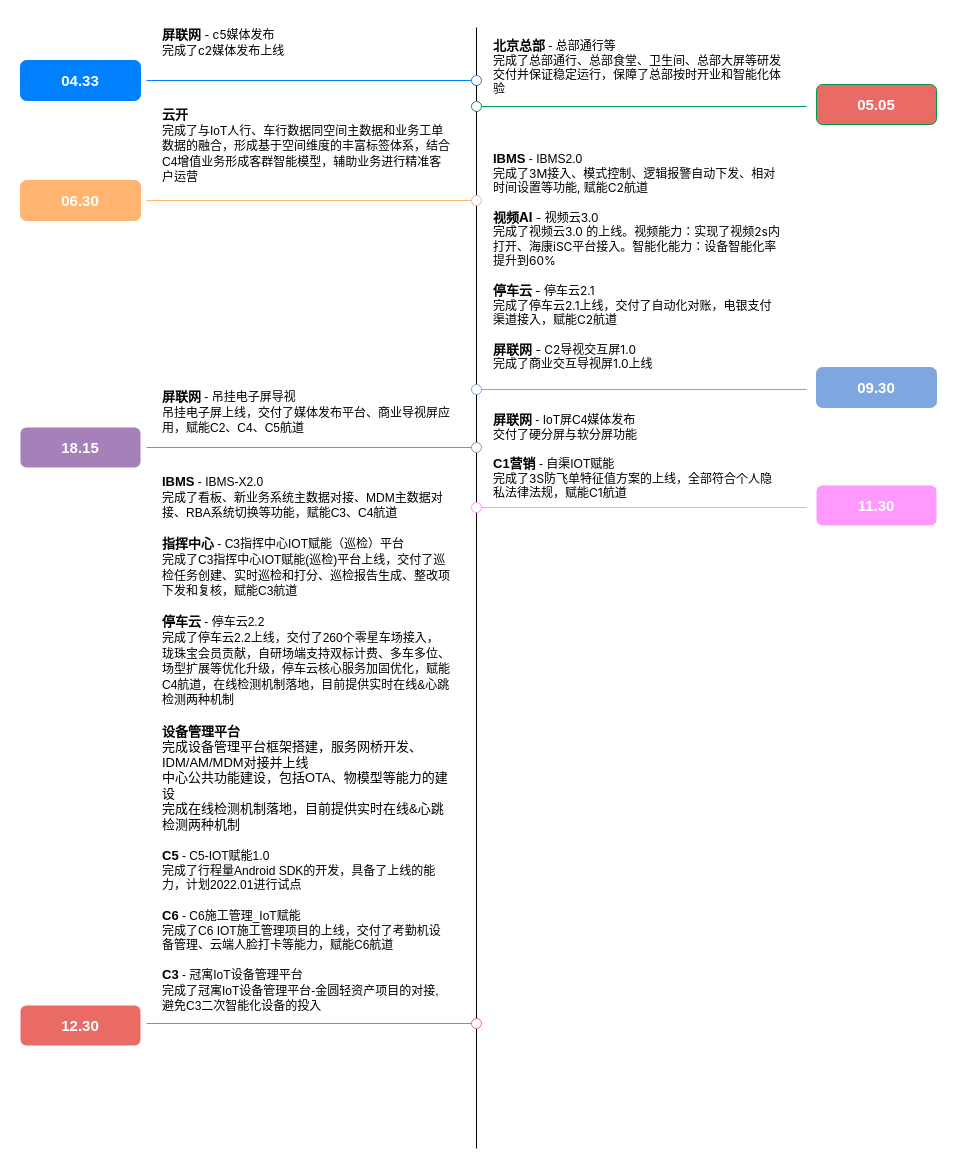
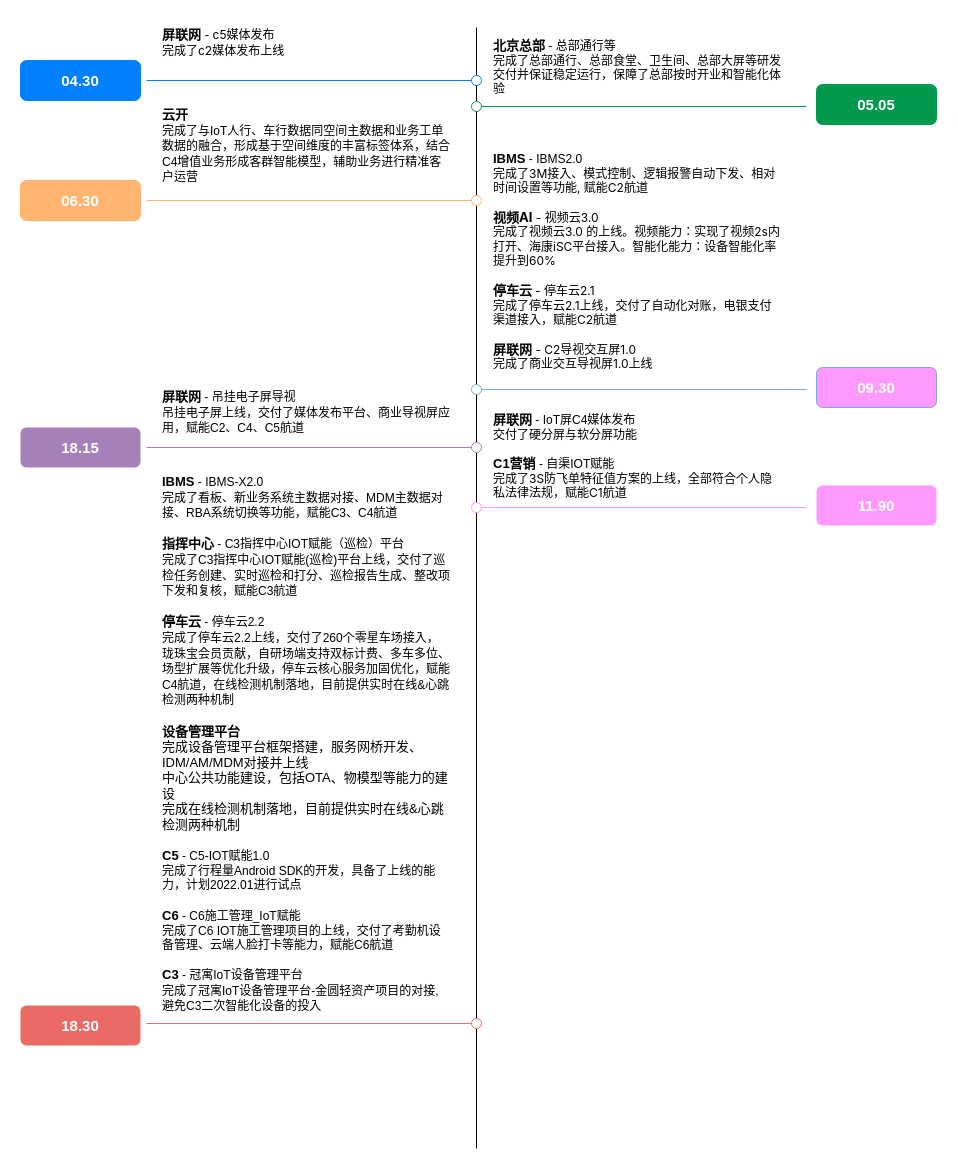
- <mxCell id="6" value="04.33" style="rounded=1;whiteSpace=wrap;html=1;fontSize=15;fontStyle=1;fillColor=#007FFF;fontColor=#ffffff;strokeColor=#007FFF;" vertex="1" parent="1"><mxGeometry x="20" y="60" width="120" height="40" as="geometry" /></mxCell>
+ <mxCell id="6" value="04.30" style="rounded=1;whiteSpace=wrap;html=1;fontSize=15;fontStyle=1;fillColor=#007FFF;fontColor=#ffffff;strokeColor=#007FFF;" vertex="1" parent="1"><mxGeometry x="20" y="60" width="120" height="40" as="geometry" /></mxCell>
- <mxCell id="11" value="05.05" style="rounded=1;whiteSpace=wrap;html=1;fontSize=15;fontStyle=1;strokeColor=#00994D;fillColor=#ea6b66;fontColor=#FFFFFF;" vertex="1" parent="1"><mxGeometry x="816" y="84" width="120" height="40" as="geometry" /></mxCell>
+ <mxCell id="11" value="05.05" style="rounded=1;whiteSpace=wrap;html=1;fontSize=15;fontStyle=1;strokeColor=#00994D;fillColor=#00994D;fontColor=#FFFFFF;" vertex="1" parent="1"><mxGeometry x="816" y="84" width="120" height="40" as="geometry" /></mxCell>
- <mxCell id="19" value="09.30" style="rounded=1;whiteSpace=wrap;html=1;fontSize=15;fontStyle=1;strokeColor=#7EA6E0;fillColor=#7EA6E0;fontColor=#FFFFFF;" vertex="1" parent="1"><mxGeometry x="816" y="367" width="120" height="40" as="geometry" /></mxCell>
+ <mxCell id="19" value="09.30" style="rounded=1;whiteSpace=wrap;html=1;fontSize=15;fontStyle=1;strokeColor=#7EA6E0;fillColor=#ff99ff;fontColor=#FFFFFF;" vertex="1" parent="1"><mxGeometry x="816" y="367" width="120" height="40" as="geometry" /></mxCell>
- <mxCell id="27" value="11.30" style="rounded=1;whiteSpace=wrap;html=1;fontSize=15;fontStyle=1;strokeColor=none;fillColor=#FF99FF;fontColor=#FFFFFF;" vertex="1" parent="1"><mxGeometry x="816" y="485" width="120" height="40" as="geometry" /></mxCell>
+ <mxCell id="27" value="11.90" style="rounded=1;whiteSpace=wrap;html=1;fontSize=15;fontStyle=1;strokeColor=none;fillColor=#FF99FF;fontColor=#FFFFFF;" vertex="1" parent="1"><mxGeometry x="816" y="485" width="120" height="40" as="geometry" /></mxCell>
- <mxCell id="31" value="12.30" style="rounded=1;whiteSpace=wrap;html=1;strokeColor=none;fillColor=#EA6B66;fontColor=#FFFFFF;fontStyle=1;fontSize=15;" vertex="1" parent="1"><mxGeometry x="20" y="1005" width="120" height="40" as="geometry" /></mxCell>
+ <mxCell id="31" value="18.30" style="rounded=1;whiteSpace=wrap;html=1;strokeColor=none;fillColor=#EA6B66;fontColor=#FFFFFF;fontStyle=1;fontSize=15;" vertex="1" parent="1"><mxGeometry x="20" y="1005" width="120" height="40" as="geometry" /></mxCell>
